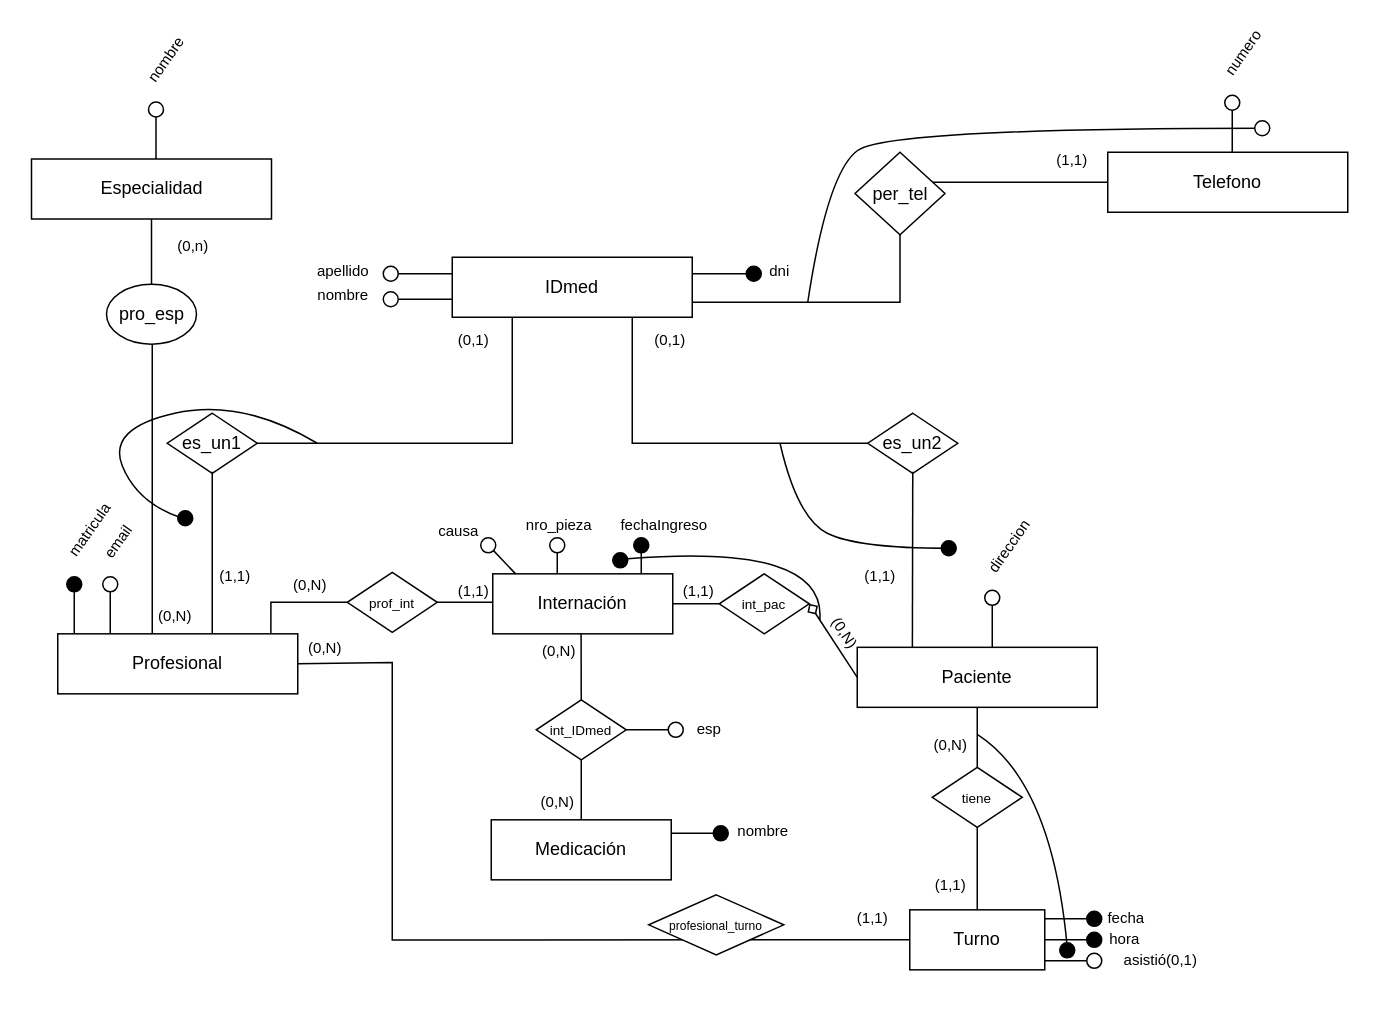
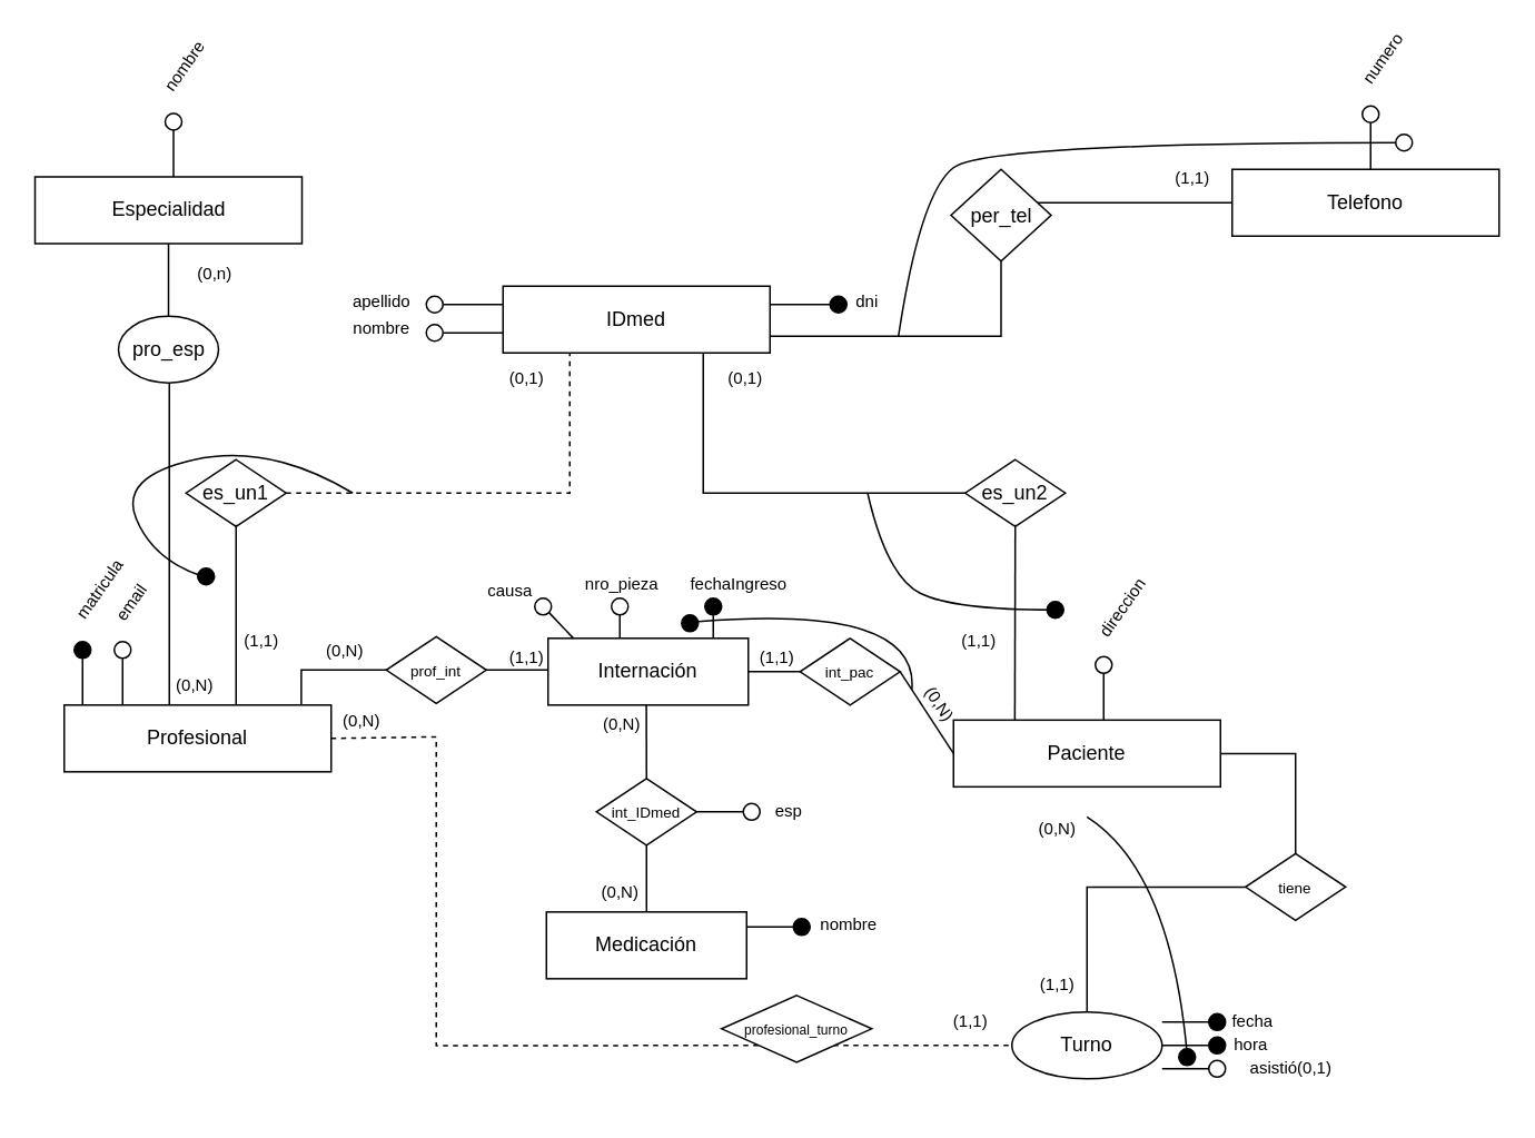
- <mxCell id="107" style="edgeStyle=orthogonalEdgeStyle;rounded=0;orthogonalLoop=1;jettySize=auto;html=1;entryX=0.25;entryY=1;entryDx=0;entryDy=0;endArrow=none;startFill=0;" parent="1" source="108" target="5" edge="1"><mxGeometry relative="1" as="geometry" /></mxCell>
+ <mxCell id="107" style="edgeStyle=orthogonalEdgeStyle;rounded=0;orthogonalLoop=1;jettySize=auto;html=1;entryX=0.25;entryY=1;entryDx=0;entryDy=0;endArrow=none;startFill=0;dashed=1;" parent="1" source="108" target="5" edge="1"><mxGeometry relative="1" as="geometry" /></mxCell>
- <mxCell id="67" value="" style="endArrow=diamond;html=1;rounded=0;entryX=1;entryY=0.5;entryDx=0;entryDy=0;exitX=0;exitY=0.5;exitDx=0;exitDy=0;endFill=0;" parent="1" source="7" target="68" edge="1"><mxGeometry width="50" height="50" relative="1" as="geometry"><mxPoint x="571" y="451.05" as="sourcePoint" /><mxPoint x="461" y="401.05" as="targetPoint" /></mxGeometry></mxCell>
+ <mxCell id="67" value="" style="endArrow=none;html=1;rounded=0;entryX=1;entryY=0.5;entryDx=0;entryDy=0;exitX=0;exitY=0.5;exitDx=0;exitDy=0;endFill=0;" parent="1" source="7" target="68" edge="1"><mxGeometry width="50" height="50" relative="1" as="geometry"><mxPoint x="571" y="451.05" as="sourcePoint" /><mxPoint x="461" y="401.05" as="targetPoint" /></mxGeometry></mxCell>
- <mxCell id="48" value="&lt;font style=&quot;font-size: 9px;&quot;&gt;tiene&lt;/font&gt;" style="rhombus;whiteSpace=wrap;html=1;" parent="1" vertex="1"><mxGeometry x="621" y="511.05" width="60" height="40" as="geometry" /></mxCell>
+ <mxCell id="48" value="&lt;font style=&quot;font-size: 9px;&quot;&gt;tiene&lt;/font&gt;" style="rhombus;whiteSpace=wrap;html=1;" parent="1" vertex="1"><mxGeometry x="746" y="511.05" width="60" height="40" as="geometry" /></mxCell>
- <mxCell id="2" style="edgeStyle=orthogonalEdgeStyle;rounded=0;orthogonalLoop=1;jettySize=auto;html=1;entryX=0;entryY=0.5;entryDx=0;entryDy=0;endArrow=none;endFill=0;exitX=1;exitY=0.5;exitDx=0;exitDy=0;" parent="1" source="3" target="8" edge="1"><mxGeometry relative="1" as="geometry"><Array as="points"><mxPoint x="198" y="441.05" /><mxPoint x="261" y="441.05" /><mxPoint x="261" y="626.05" /></Array></mxGeometry></mxCell>
+ <mxCell id="2" style="edgeStyle=orthogonalEdgeStyle;rounded=0;orthogonalLoop=1;jettySize=auto;html=1;entryX=0;entryY=0.5;entryDx=0;entryDy=0;endArrow=none;endFill=0;exitX=1;exitY=0.5;exitDx=0;exitDy=0;dashed=1;" parent="1" source="3" target="8" edge="1"><mxGeometry relative="1" as="geometry"><Array as="points"><mxPoint x="198" y="441.05" /><mxPoint x="261" y="441.05" /><mxPoint x="261" y="626.05" /></Array></mxGeometry></mxCell>
- <mxCell id="8" value="Turno" style="rounded=0;whiteSpace=wrap;html=1;" parent="1" vertex="1"><mxGeometry x="606" y="606.05" width="90" height="40" as="geometry" /></mxCell>
+ <mxCell id="8" value="Turno" style="ellipse;whiteSpace=wrap;html=1;" parent="1" vertex="1"><mxGeometry x="606" y="606.05" width="90" height="40" as="geometry" /></mxCell>
